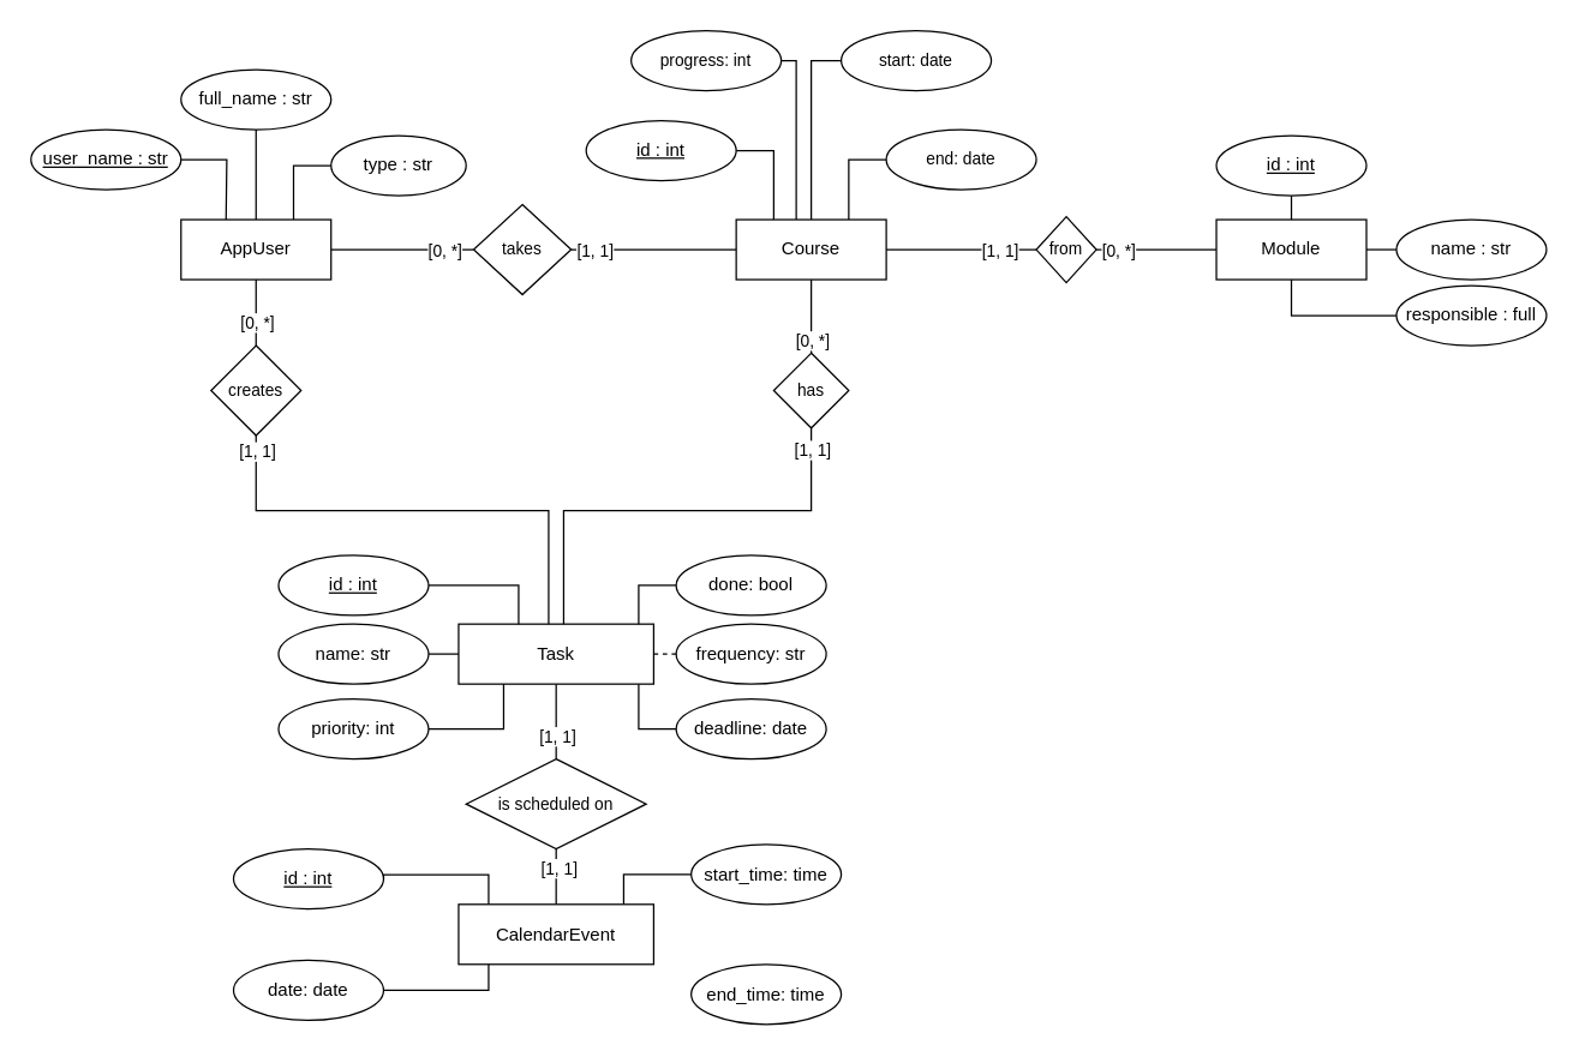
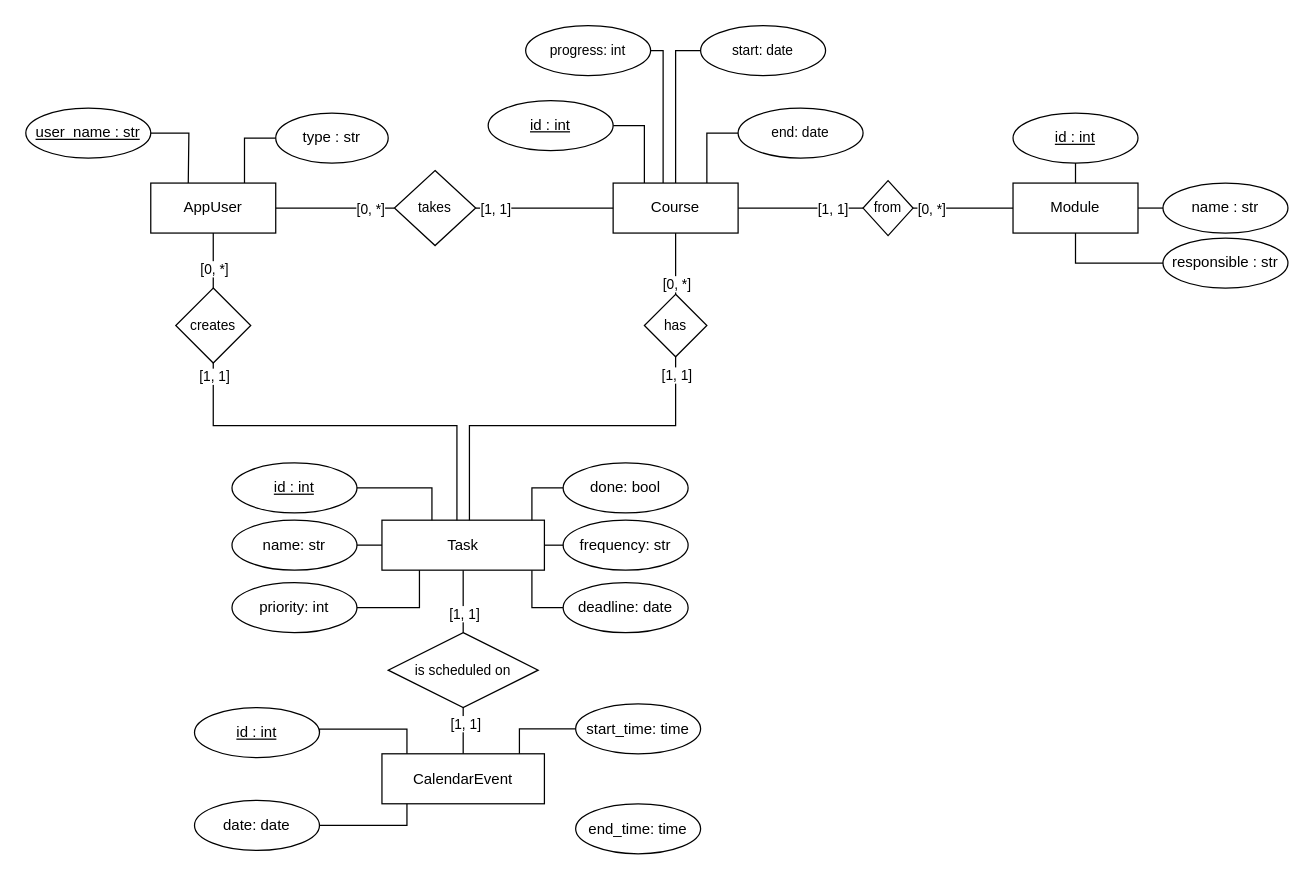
- <mxCell id="10" value="full_name : str" style="ellipse;whiteSpace=wrap;html=1;align=center;" parent="1" vertex="1"><mxGeometry x="120" y="46" width="100" height="40" as="geometry" /></mxCell>
- <mxCell id="9" style="edgeStyle=orthogonalEdgeStyle;rounded=0;orthogonalLoop=1;jettySize=auto;html=1;exitX=0.5;exitY=1;exitDx=0;exitDy=0;entryX=0.5;entryY=0;entryDx=0;entryDy=0;endArrow=none;endFill=0;" parent="1" source="10" target="6" edge="1"><mxGeometry relative="1" as="geometry" /></mxCell>
- <mxCell id="19" value="responsible : full" style="ellipse;whiteSpace=wrap;html=1;align=center;" parent="1" vertex="1"><mxGeometry x="930" y="190" width="100" height="40" as="geometry" /></mxCell>
+ <mxCell id="19" value="responsible : str" style="ellipse;whiteSpace=wrap;html=1;align=center;" parent="1" vertex="1"><mxGeometry x="930" y="190" width="100" height="40" as="geometry" /></mxCell>
- <mxCell id="43" style="edgeStyle=orthogonalEdgeStyle;rounded=0;orthogonalLoop=1;jettySize=auto;html=1;exitX=1;exitY=0.5;exitDx=0;exitDy=0;entryX=0;entryY=0.5;entryDx=0;entryDy=0;endArrow=none;endFill=0;dashed=1;" parent="1" source="44" target="37" edge="1"><mxGeometry relative="1" as="geometry" /></mxCell>
+ <mxCell id="43" style="edgeStyle=orthogonalEdgeStyle;rounded=0;orthogonalLoop=1;jettySize=auto;html=1;exitX=1;exitY=0.5;exitDx=0;exitDy=0;entryX=0;entryY=0.5;entryDx=0;entryDy=0;endArrow=none;endFill=0;" parent="1" source="44" target="37" edge="1"><mxGeometry relative="1" as="geometry" /></mxCell>
